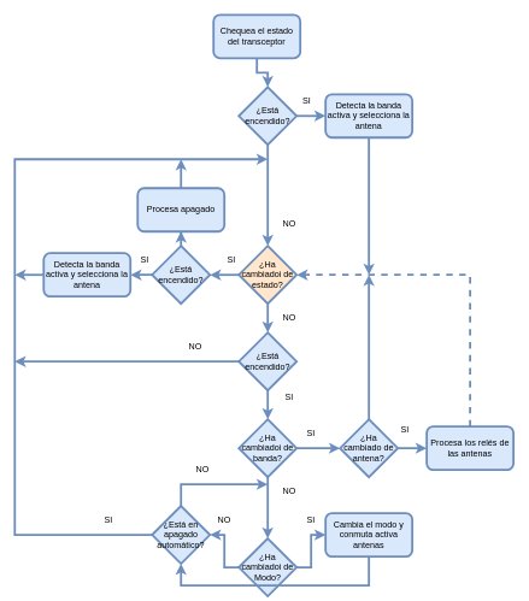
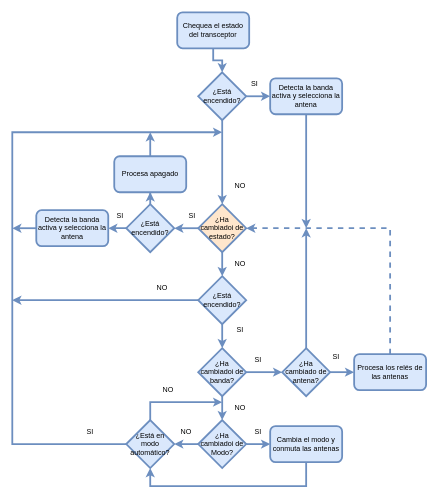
- <mxCell id="37" value="¿Está en apagado automático?" style="rhombus;whiteSpace=wrap;html=1;strokeWidth=3;fillColor=#dae8fc;strokeColor=#6c8ebf;" parent="1" vertex="1"><mxGeometry x="210" y="700" width="80" height="80" as="geometry" /></mxCell>
+ <mxCell id="37" value="¿Está en modo automático?" style="rhombus;whiteSpace=wrap;html=1;strokeWidth=3;fillColor=#dae8fc;strokeColor=#6c8ebf;" parent="1" vertex="1"><mxGeometry x="210" y="700" width="80" height="80" as="geometry" /></mxCell>
- <mxCell id="34" value="Cambia el modo y conmuta activa antenas" style="rounded=1;whiteSpace=wrap;html=1;strokeWidth=3;fillColor=#dae8fc;strokeColor=#6c8ebf;" parent="1" vertex="1"><mxGeometry x="450" y="710" width="120" height="60" as="geometry" /></mxCell>
+ <mxCell id="34" value="Cambia el modo y conmuta las antenas" style="rounded=1;whiteSpace=wrap;html=1;strokeWidth=3;fillColor=#dae8fc;strokeColor=#6c8ebf;" parent="1" vertex="1"><mxGeometry x="450" y="710" width="120" height="60" as="geometry" /></mxCell>
- <mxCell id="30" value="¿Ha cambiadoi de Modo?" style="rhombus;whiteSpace=wrap;html=1;strokeWidth=3;fillColor=#dae8fc;strokeColor=#6c8ebf;" parent="1" vertex="1"><mxGeometry x="330" y="745" width="80" height="80" as="geometry" /></mxCell>
+ <mxCell id="30" value="¿Ha cambiadoi de Modo?" style="rhombus;whiteSpace=wrap;html=1;strokeWidth=3;fillColor=#dae8fc;strokeColor=#6c8ebf;" parent="1" vertex="1"><mxGeometry x="330" y="700" width="80" height="80" as="geometry" /></mxCell>
